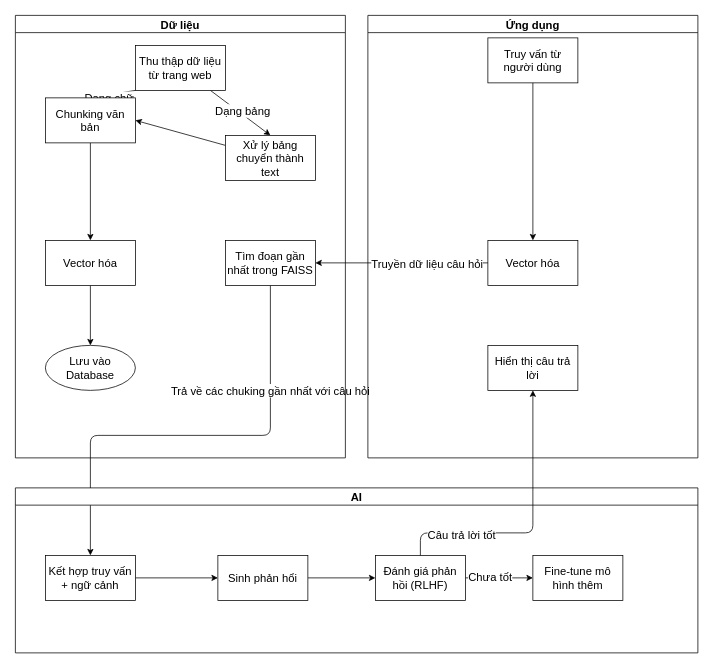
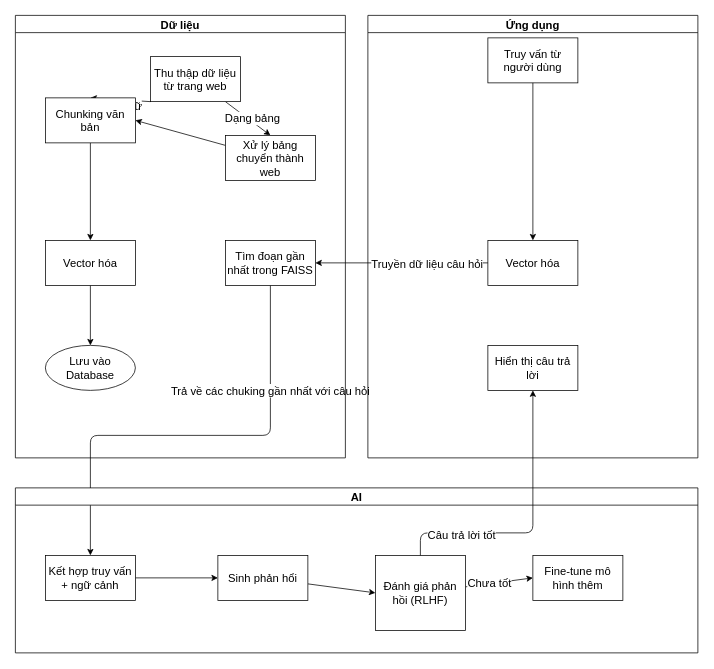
- <mxCell id="4" value="Thu thập dữ liệu từ trang web" style="rounded=0;whiteSpace=wrap;html=1;fontSize=15;" vertex="1" parent="1"><mxGeometry x="180" y="60" width="120" height="60" as="geometry" /></mxCell>
+ <mxCell id="4" value="Thu thập dữ liệu từ trang web" style="rounded=0;whiteSpace=wrap;html=1;fontSize=15;" vertex="1" parent="1"><mxGeometry x="200" y="75" width="120" height="60" as="geometry" /></mxCell>
- <mxCell id="6" value="Xử lý bảng chuyển thành text" style="whiteSpace=wrap;html=1;rounded=0;fontSize=15;" vertex="1" parent="1"><mxGeometry x="300" y="180" width="120" height="60" as="geometry" /></mxCell>
+ <mxCell id="6" value="Xử lý bảng chuyển thành web" style="whiteSpace=wrap;html=1;rounded=0;fontSize=15;" vertex="1" parent="1"><mxGeometry x="300" y="180" width="120" height="60" as="geometry" /></mxCell>
- <mxCell id="32" value="Đánh giá phản hồi (RLHF)" style="whiteSpace=wrap;html=1;rounded=0;fontSize=15;" vertex="1" parent="25"><mxGeometry x="480" y="90" width="120" height="60" as="geometry" /></mxCell>
+ <mxCell id="32" value="Đánh giá phản hồi (RLHF)" style="whiteSpace=wrap;html=1;rounded=0;fontSize=15;" vertex="1" parent="25"><mxGeometry x="480" y="90" width="120" height="100" as="geometry" /></mxCell>
